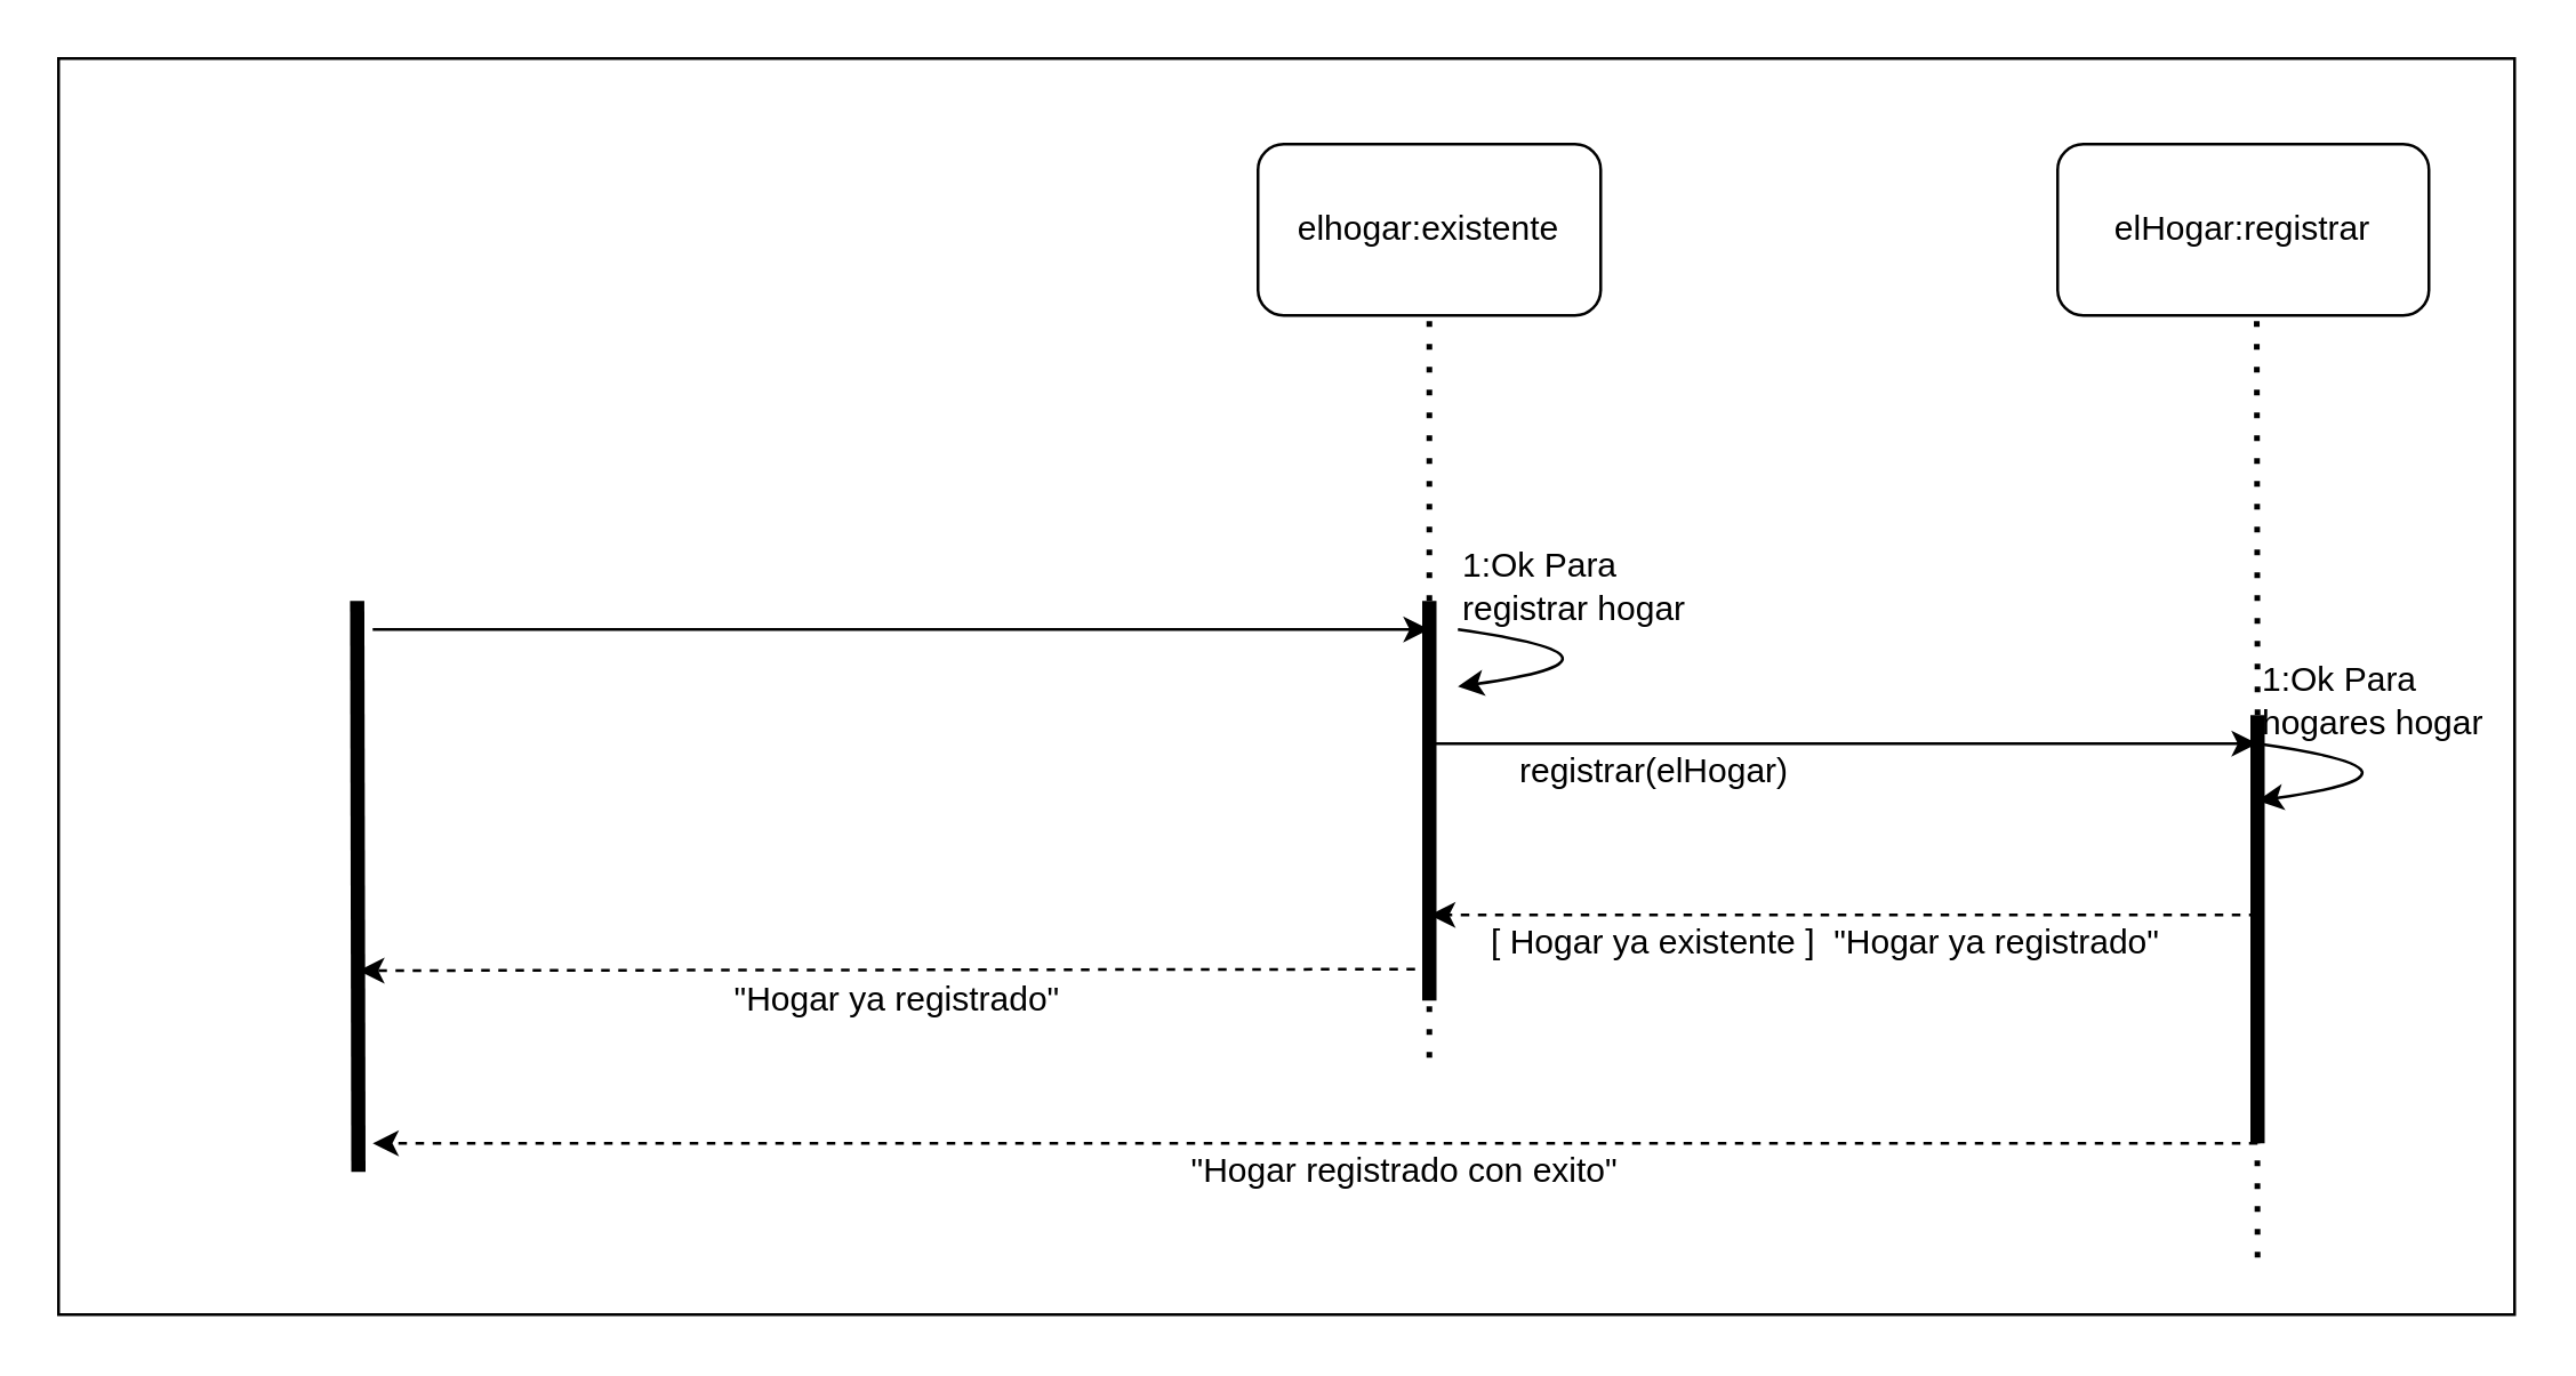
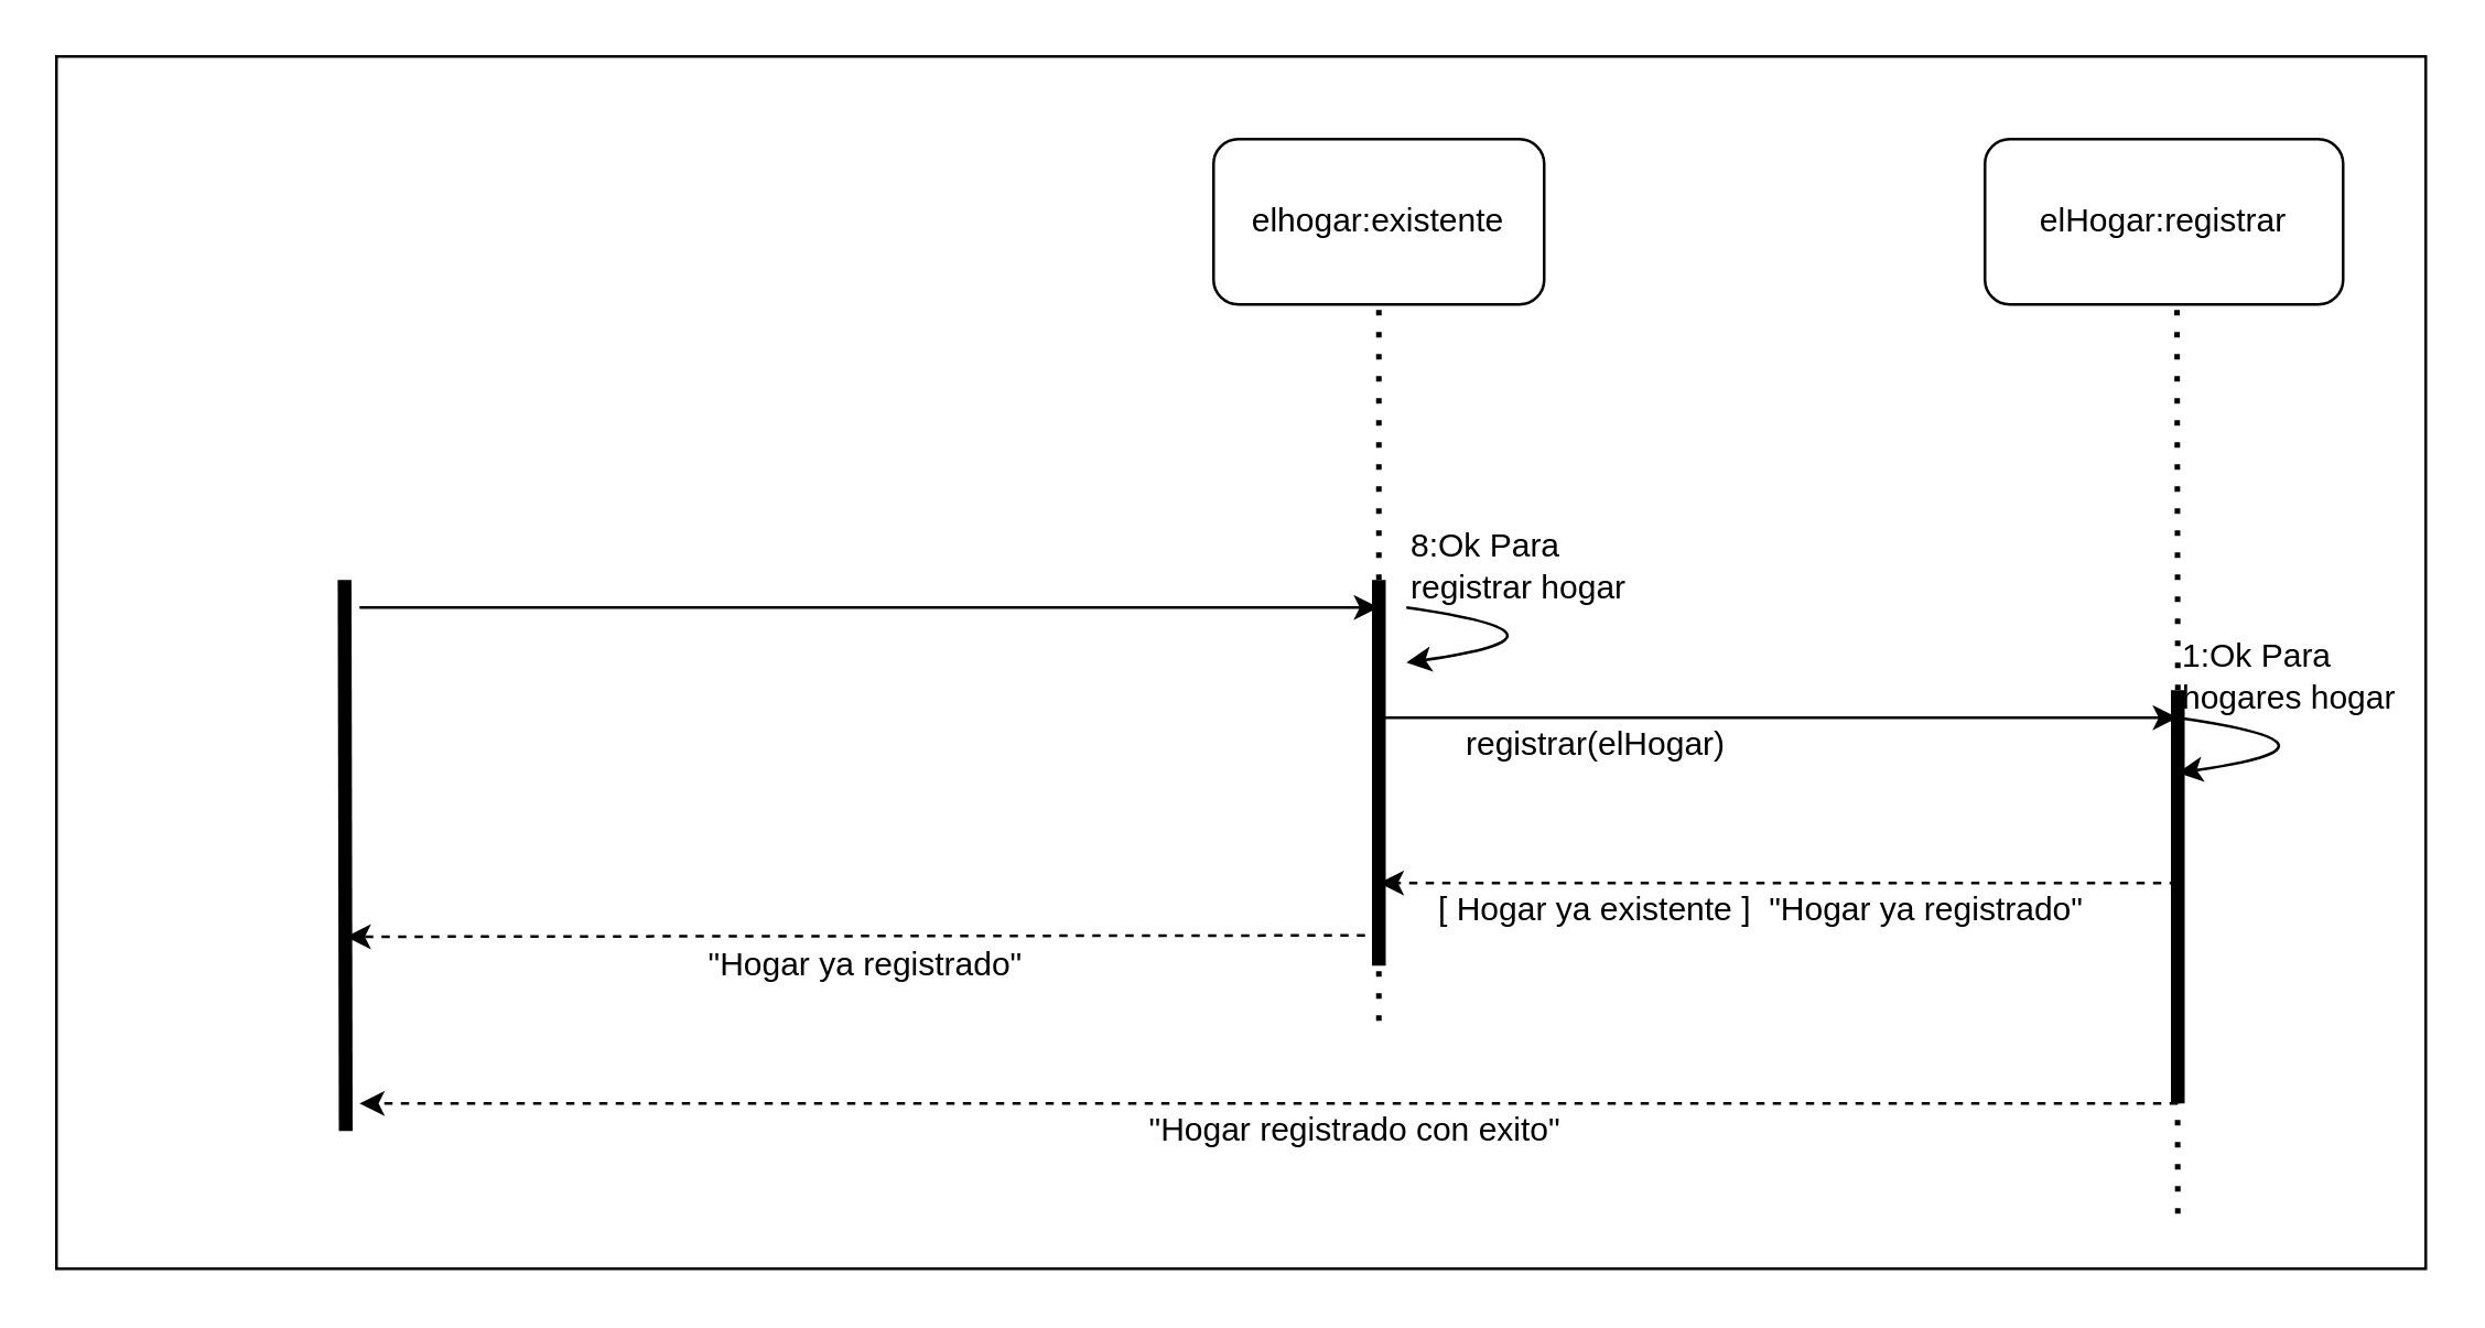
- <mxCell id="10" value="1:Ok Para &lt;br&gt;registrar hogar" style="text;html=1;align=left;verticalAlign=middle;resizable=0;points=[];autosize=1;strokeColor=none;" parent="1" vertex="1"><mxGeometry x="510" y="190" width="90" height="30" as="geometry" /></mxCell>
+ <mxCell id="10" value="8:Ok Para &lt;br&gt;registrar hogar" style="text;html=1;align=left;verticalAlign=middle;resizable=0;points=[];autosize=1;strokeColor=none;" parent="1" vertex="1"><mxGeometry x="510" y="190" width="90" height="30" as="geometry" /></mxCell>
